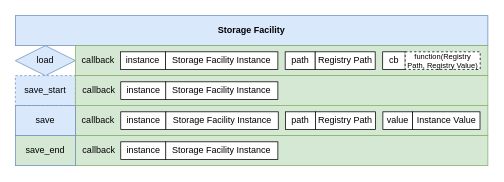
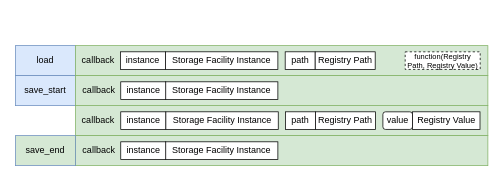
- <mxCell id="2" value="&lt;b&gt;Storage Facility&lt;/b&gt;" style="rounded=0;whiteSpace=wrap;html=1;align=center;fillColor=#dae8fc;strokeColor=#6c8ebf;" parent="1" vertex="1"><mxGeometry x="20" y="20" width="630" height="40" as="geometry" /></mxCell>
- <mxCell id="5" value="load" style="rhombus;whiteSpace=wrap;html=1;align=center;fillColor=#dae8fc;strokeColor=#6c8ebf;" parent="1" vertex="1"><mxGeometry x="20" y="60" width="80" height="40" as="geometry" /></mxCell>
+ <mxCell id="5" value="load" style="rounded=0;whiteSpace=wrap;html=1;align=center;fillColor=#dae8fc;strokeColor=#6c8ebf;" parent="1" vertex="1"><mxGeometry x="20" y="60" width="80" height="40" as="geometry" /></mxCell>
- <mxCell id="21" value="cb" style="rounded=0;whiteSpace=wrap;html=1;" parent="1" vertex="1"><mxGeometry x="509.75" y="68.25" width="30" height="23.5" as="geometry" /></mxCell>
- <mxCell id="6" value="save_start" style="rounded=0;whiteSpace=wrap;html=1;fillColor=#dae8fc;strokeColor=#6c8ebf;dashed=1;" parent="1" vertex="1"><mxGeometry x="20" y="100" width="80" height="40" as="geometry" /></mxCell>
+ <mxCell id="6" value="save_start" style="rounded=0;whiteSpace=wrap;html=1;fillColor=#dae8fc;strokeColor=#6c8ebf;" parent="1" vertex="1"><mxGeometry x="20" y="100" width="80" height="40" as="geometry" /></mxCell>
- <mxCell id="8" value="save" style="rounded=0;whiteSpace=wrap;html=1;fillColor=#dae8fc;strokeColor=#6c8ebf;" parent="1" vertex="1"><mxGeometry x="20" y="140" width="80" height="40" as="geometry" /></mxCell>
- <mxCell id="12" value="value" style="rounded=0;whiteSpace=wrap;html=1;" parent="1" vertex="1"><mxGeometry x="510" y="148.25" width="39.5" height="23.5" as="geometry" /></mxCell>
+ <mxCell id="12" value="value" style="whiteSpace=wrap;html=1;rounded=1;" parent="1" vertex="1"><mxGeometry x="510" y="148.25" width="39.5" height="23.5" as="geometry" /></mxCell>
- <mxCell id="13" value="Instance Value" style="rounded=0;whiteSpace=wrap;html=1;" parent="1" vertex="1"><mxGeometry x="549.5" y="148.25" width="90" height="23.5" as="geometry" /></mxCell>
+ <mxCell id="13" value="Registry Value" style="rounded=0;whiteSpace=wrap;html=1;" parent="1" vertex="1"><mxGeometry x="549.5" y="148.25" width="90" height="23.5" as="geometry" /></mxCell>
